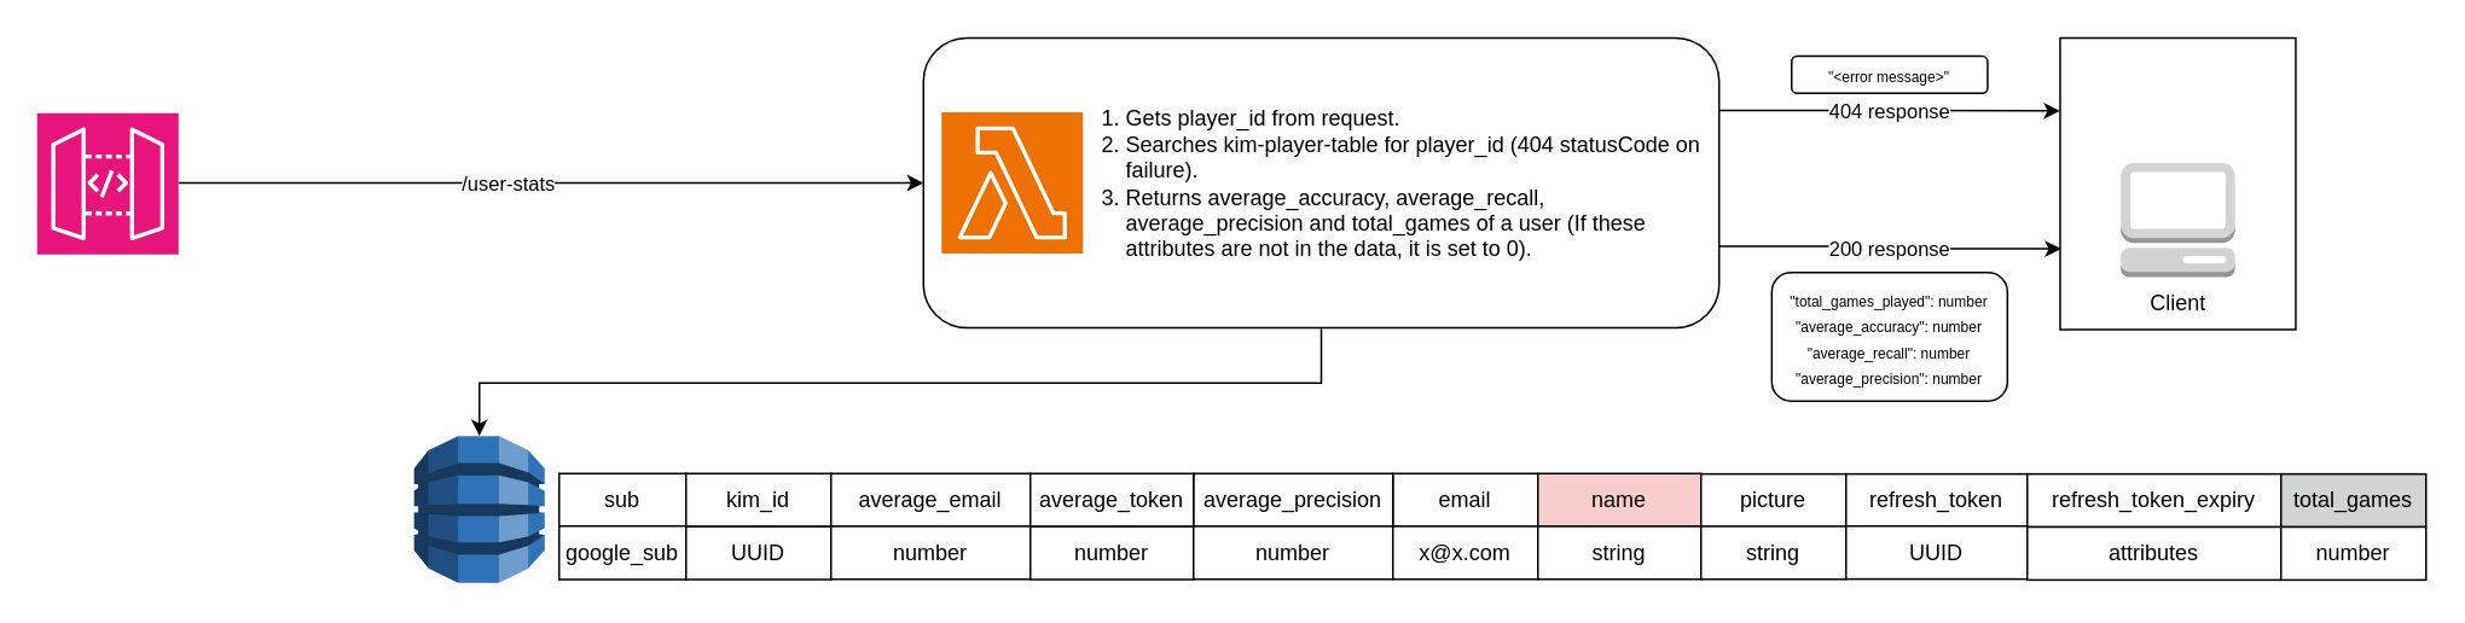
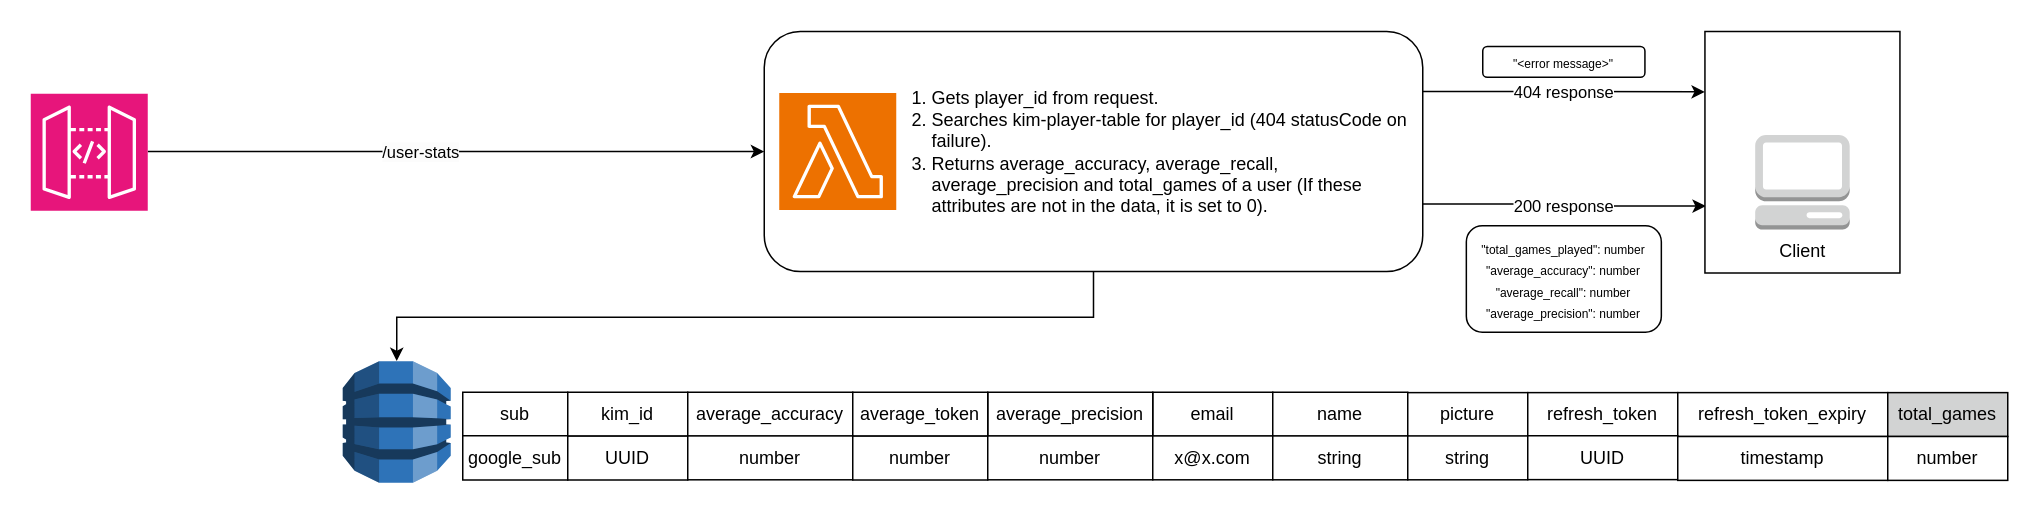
- <mxCell id="18" value="name" style="rounded=0;whiteSpace=wrap;html=1;fillColor=#f8cecc;" vertex="1" parent="1"><mxGeometry x="848" y="261" width="90" height="29.25" as="geometry" /></mxCell>
+ <mxCell id="18" value="name" style="rounded=0;whiteSpace=wrap;html=1;" vertex="1" parent="1"><mxGeometry x="848" y="261" width="90" height="29.25" as="geometry" /></mxCell>
- <mxCell id="21" value="average_email" style="rounded=0;whiteSpace=wrap;html=1;" vertex="1" parent="1"><mxGeometry x="458" y="261" width="110" height="29.25" as="geometry" /></mxCell>
+ <mxCell id="21" value="average_accuracy" style="rounded=0;whiteSpace=wrap;html=1;" vertex="1" parent="1"><mxGeometry x="458" y="261" width="110" height="29.25" as="geometry" /></mxCell>
- <mxCell id="34" value="attributes" style="rounded=0;whiteSpace=wrap;html=1;" vertex="1" parent="1"><mxGeometry x="1118" y="290.5" width="140" height="29.25" as="geometry" /></mxCell>
+ <mxCell id="34" value="timestamp" style="rounded=0;whiteSpace=wrap;html=1;" vertex="1" parent="1"><mxGeometry x="1118" y="290.5" width="140" height="29.25" as="geometry" /></mxCell>
